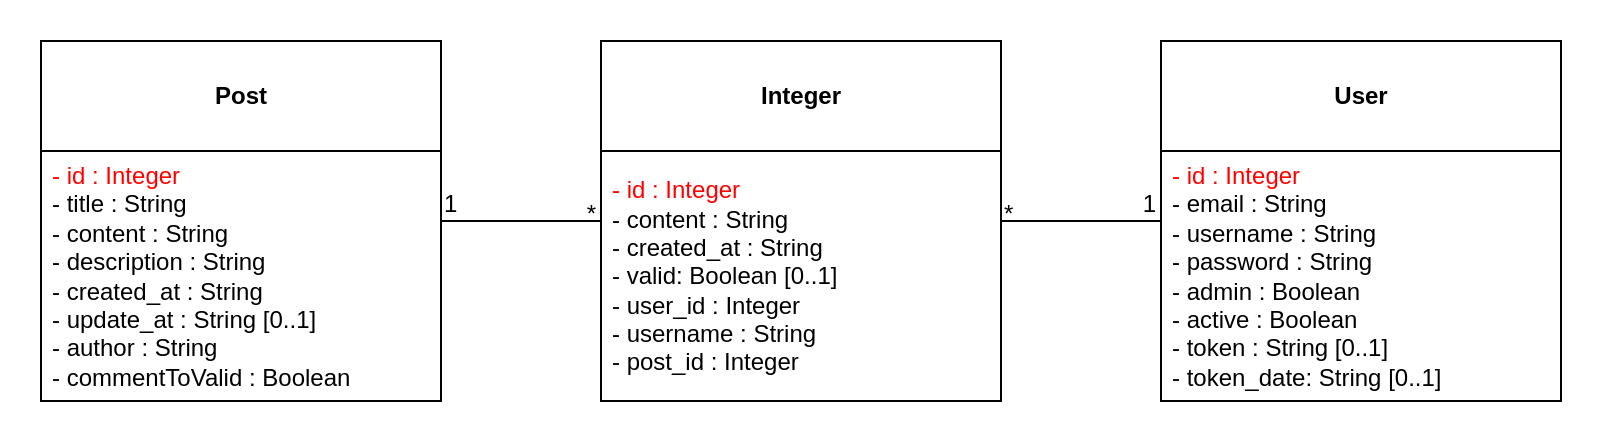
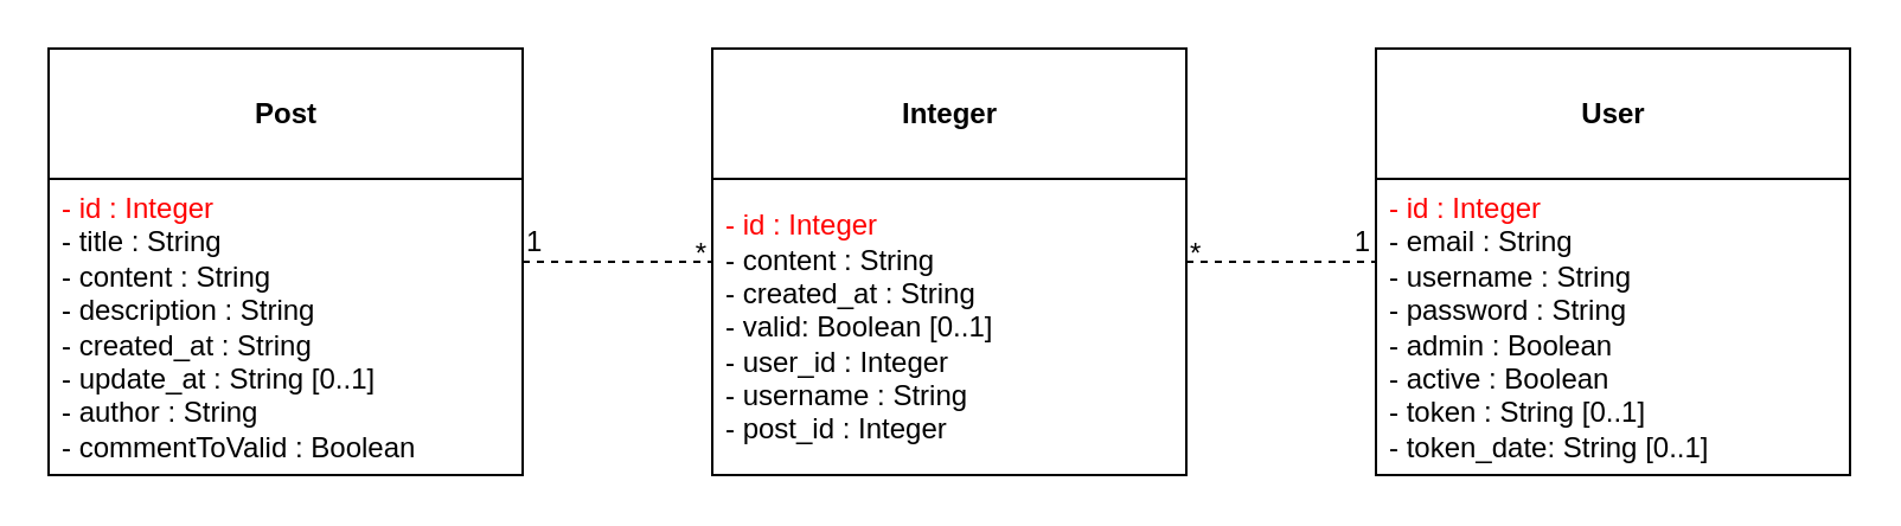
- <mxCell id="2" value="" style="endArrow=none;html=1;rounded=0;align=center;verticalAlign=top;endFill=0;labelBackgroundColor=none;strokeWidth=1;" parent="1" source="8" target="10" edge="1"><mxGeometry x="0.091" y="-60" relative="1" as="geometry"><mxPoint x="270" y="-150" as="sourcePoint" /><mxPoint x="310" y="-150" as="targetPoint" /><mxPoint y="1" as="offset" /></mxGeometry></mxCell>
+ <mxCell id="2" value="" style="endArrow=none;html=1;rounded=0;align=center;verticalAlign=top;endFill=0;labelBackgroundColor=none;strokeWidth=1;dashed=1;" parent="1" source="8" target="10" edge="1"><mxGeometry x="0.091" y="-60" relative="1" as="geometry"><mxPoint x="270" y="-150" as="sourcePoint" /><mxPoint x="310" y="-150" as="targetPoint" /><mxPoint y="1" as="offset" /></mxGeometry></mxCell>
- <mxCell id="5" value="" style="endArrow=none;html=1;rounded=0;align=center;verticalAlign=top;endFill=0;labelBackgroundColor=none;strokeWidth=1;" parent="1" source="10" target="12" edge="1"><mxGeometry x="0.091" y="-60" relative="1" as="geometry"><mxPoint x="600" y="-130" as="sourcePoint" /><mxPoint x="680" y="-130" as="targetPoint" /><mxPoint y="1" as="offset" /></mxGeometry></mxCell>
+ <mxCell id="5" value="" style="endArrow=none;html=1;rounded=0;align=center;verticalAlign=top;endFill=0;labelBackgroundColor=none;strokeWidth=1;dashed=1;" parent="1" source="10" target="12" edge="1"><mxGeometry x="0.091" y="-60" relative="1" as="geometry"><mxPoint x="600" y="-130" as="sourcePoint" /><mxPoint x="680" y="-130" as="targetPoint" /><mxPoint y="1" as="offset" /></mxGeometry></mxCell>
